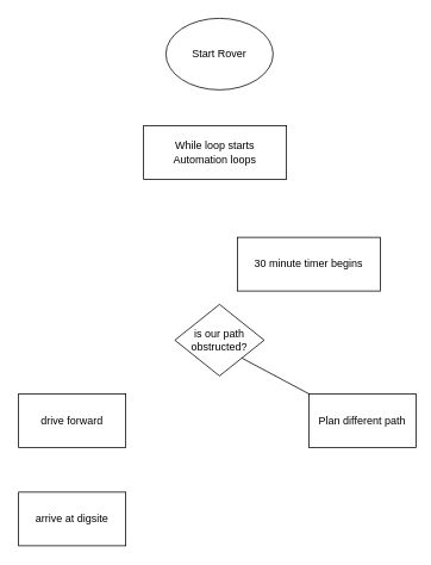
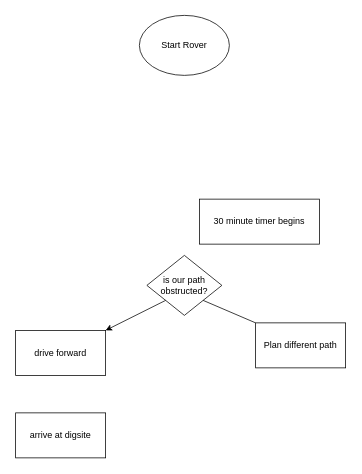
- <mxCell id="3" value="While loop starts&lt;div&gt;Automation loops&lt;/div&gt;" style="rounded=0;whiteSpace=wrap;html=1;" vertex="1" parent="1"><mxGeometry x="160" y="140" width="160" height="60" as="geometry" /></mxCell>
+ <mxCell id="6" value="" style="endArrow=classic;html=1;rounded=0;exitX=0;exitY=1;exitDx=0;exitDy=0;" edge="1" parent="1" source="4" target="7"><mxGeometry width="50" height="50" relative="1" as="geometry"><mxPoint x="220" y="520" as="sourcePoint" /><mxPoint x="50" y="450" as="targetPoint" /></mxGeometry></mxCell>
- <mxCell id="8" value="Plan different path" style="rounded=0;whiteSpace=wrap;html=1;" vertex="1" parent="1"><mxGeometry x="345" y="440" width="120" height="60" as="geometry" /></mxCell>
+ <mxCell id="8" value="Plan different path" style="rounded=0;whiteSpace=wrap;html=1;" vertex="1" parent="1"><mxGeometry x="340" y="430" width="120" height="60" as="geometry" /></mxCell>
